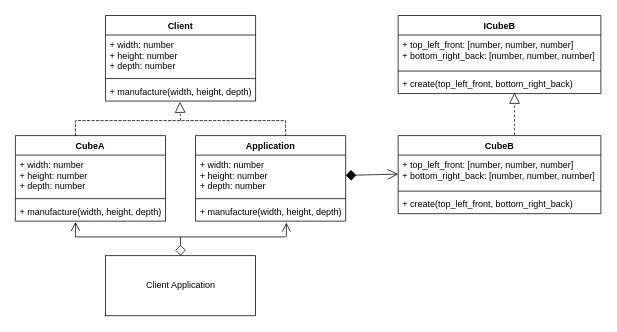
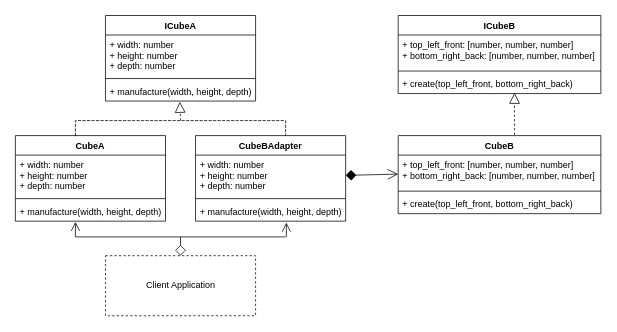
- <mxCell id="2" value="Client" style="swimlane;fontStyle=1;align=center;verticalAlign=top;childLayout=stackLayout;horizontal=1;startSize=26;horizontalStack=0;resizeParent=1;resizeParentMax=0;resizeLast=0;collapsible=1;marginBottom=0;strokeWidth=1;" vertex="1" parent="1"><mxGeometry x="140" y="20" width="200" height="114" as="geometry" /></mxCell>
+ <mxCell id="2" value="ICubeA" style="swimlane;fontStyle=1;align=center;verticalAlign=top;childLayout=stackLayout;horizontal=1;startSize=26;horizontalStack=0;resizeParent=1;resizeParentMax=0;resizeLast=0;collapsible=1;marginBottom=0;strokeWidth=1;" vertex="1" parent="1"><mxGeometry x="140" y="20" width="200" height="114" as="geometry" /></mxCell>
- <mxCell id="10" value="Application" style="swimlane;fontStyle=1;align=center;verticalAlign=top;childLayout=stackLayout;horizontal=1;startSize=26;horizontalStack=0;resizeParent=1;resizeParentMax=0;resizeLast=0;collapsible=1;marginBottom=0;strokeWidth=1;" vertex="1" parent="1"><mxGeometry x="260" y="180" width="200" height="114" as="geometry" /></mxCell>
+ <mxCell id="10" value="CubeBAdapter" style="swimlane;fontStyle=1;align=center;verticalAlign=top;childLayout=stackLayout;horizontal=1;startSize=26;horizontalStack=0;resizeParent=1;resizeParentMax=0;resizeLast=0;collapsible=1;marginBottom=0;strokeWidth=1;" vertex="1" parent="1"><mxGeometry x="260" y="180" width="200" height="114" as="geometry" /></mxCell>
- <mxCell id="14" value="Client Application" style="html=1;strokeWidth=1;" vertex="1" parent="1"><mxGeometry x="140" y="340" width="200" height="80" as="geometry" /></mxCell>
+ <mxCell id="14" value="Client Application" style="html=1;strokeWidth=1;dashed=1;" vertex="1" parent="1"><mxGeometry x="140" y="340" width="200" height="80" as="geometry" /></mxCell>
